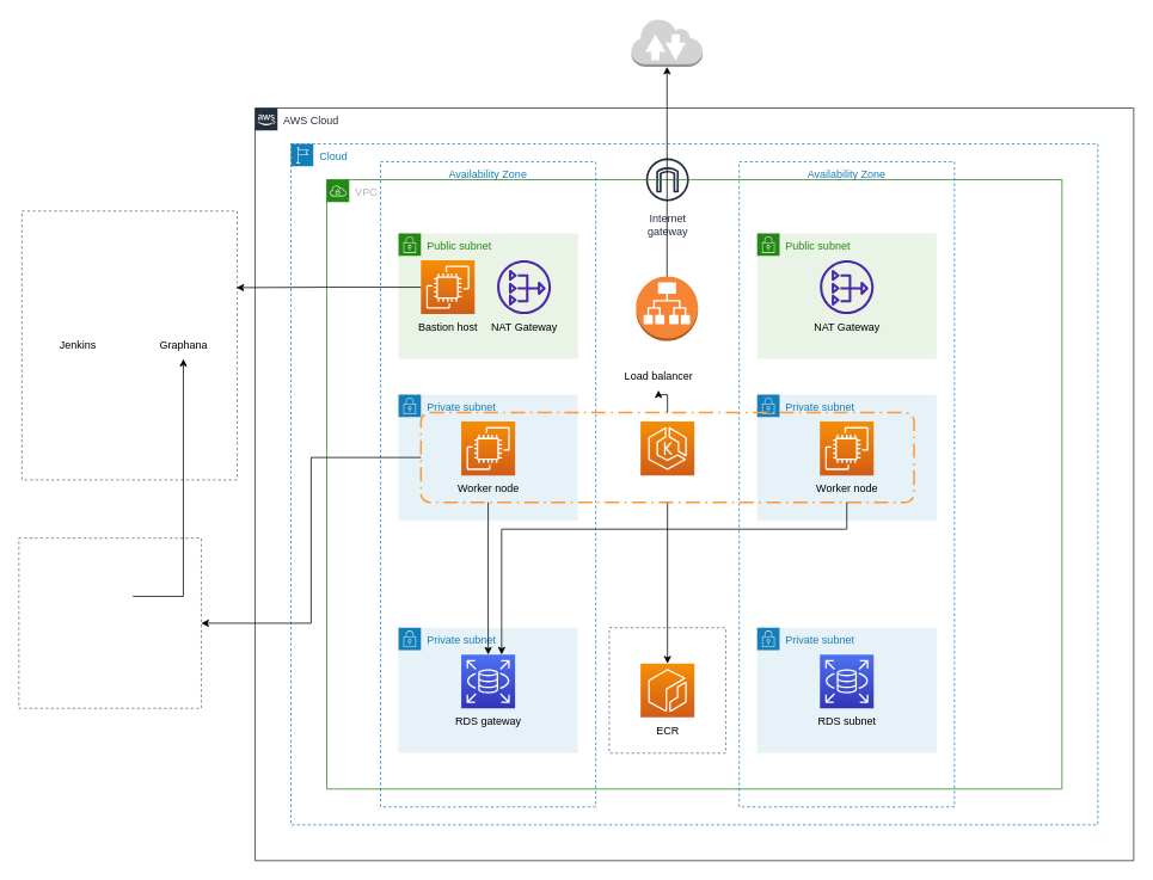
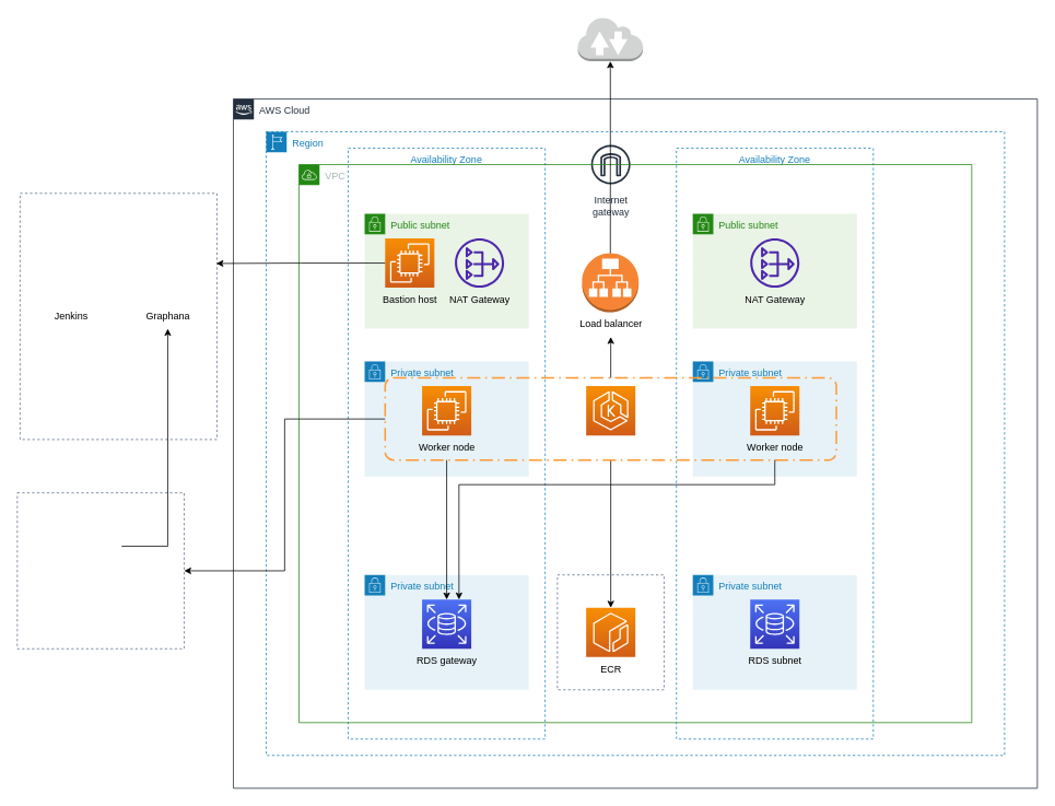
- <mxCell id="5" value="Cloud" style="points=[[0,0],[0.25,0],[0.5,0],[0.75,0],[1,0],[1,0.25],[1,0.5],[1,0.75],[1,1],[0.75,1],[0.5,1],[0.25,1],[0,1],[0,0.75],[0,0.5],[0,0.25]];outlineConnect=0;gradientColor=none;html=1;whiteSpace=wrap;fontSize=12;fontStyle=0;container=1;pointerEvents=0;collapsible=0;recursiveResize=0;shape=mxgraph.aws4.group;grIcon=mxgraph.aws4.group_region;strokeColor=#147EBA;fillColor=none;verticalAlign=top;align=left;spacingLeft=30;fontColor=#147EBA;dashed=1;" parent="4" vertex="1"><mxGeometry x="40" y="40" width="900" height="760" as="geometry" /></mxCell>
+ <mxCell id="5" value="Region" style="points=[[0,0],[0.25,0],[0.5,0],[0.75,0],[1,0],[1,0.25],[1,0.5],[1,0.75],[1,1],[0.75,1],[0.5,1],[0.25,1],[0,1],[0,0.75],[0,0.5],[0,0.25]];outlineConnect=0;gradientColor=none;html=1;whiteSpace=wrap;fontSize=12;fontStyle=0;container=1;pointerEvents=0;collapsible=0;recursiveResize=0;shape=mxgraph.aws4.group;grIcon=mxgraph.aws4.group_region;strokeColor=#147EBA;fillColor=none;verticalAlign=top;align=left;spacingLeft=30;fontColor=#147EBA;dashed=1;" parent="4" vertex="1"><mxGeometry x="40" y="40" width="900" height="760" as="geometry" /></mxCell>
- <mxCell id="27" value="Load balancer" style="text;html=1;align=center;verticalAlign=middle;resizable=0;points=[];autosize=1;strokeColor=none;fillColor=none;" parent="8" vertex="1"><mxGeometry x="320" y="205" width="100" height="30" as="geometry" /></mxCell>
+ <mxCell id="27" value="Load balancer" style="text;html=1;align=center;verticalAlign=middle;resizable=0;points=[];autosize=1;strokeColor=none;fillColor=none;" parent="8" vertex="1"><mxGeometry x="330" y="180" width="100" height="30" as="geometry" /></mxCell>
